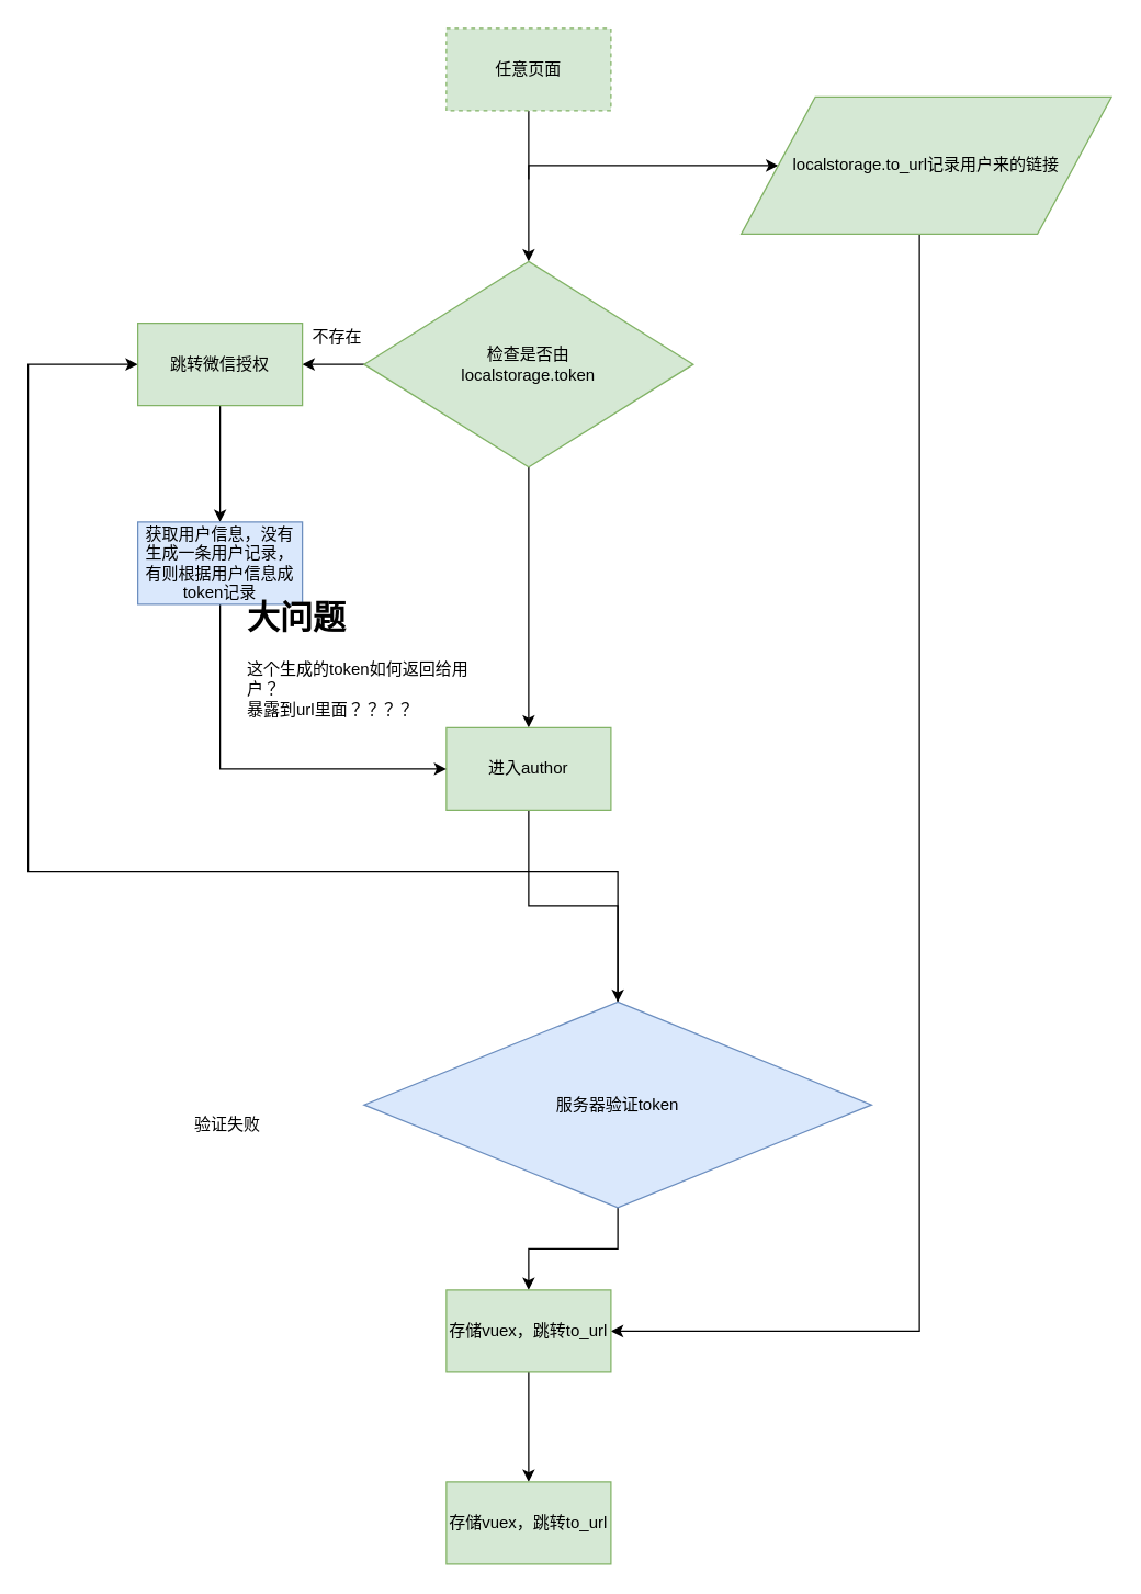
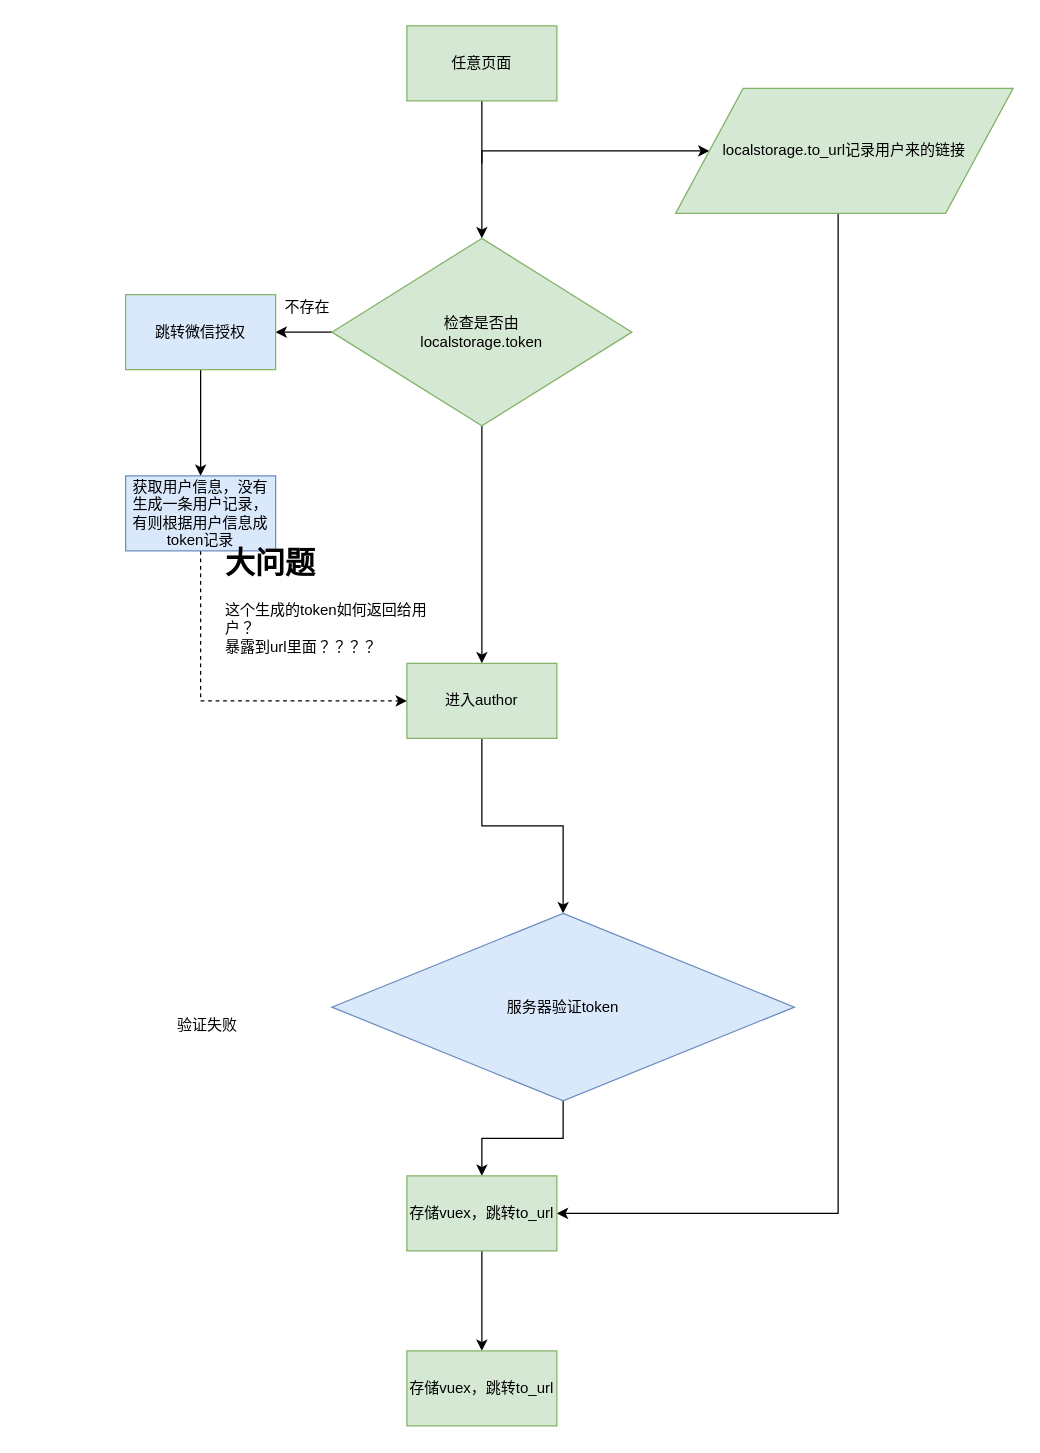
- <mxCell id="4" value="任意页面" style="rounded=0;whiteSpace=wrap;html=1;fillColor=#d5e8d4;strokeColor=#82b366;dashed=1;" vertex="1" parent="1"><mxGeometry x="325" y="20" width="120" height="60" as="geometry" /></mxCell>
+ <mxCell id="4" value="任意页面" style="rounded=0;whiteSpace=wrap;html=1;fillColor=#d5e8d4;strokeColor=#82b366;" vertex="1" parent="1"><mxGeometry x="325" y="20" width="120" height="60" as="geometry" /></mxCell>
- <mxCell id="17" value="跳转微信授权" style="rounded=0;whiteSpace=wrap;html=1;fillColor=#d5e8d4;strokeColor=#82b366;" vertex="1" parent="1"><mxGeometry x="100" y="235" width="120" height="60" as="geometry" /></mxCell>
+ <mxCell id="17" value="跳转微信授权" style="rounded=0;whiteSpace=wrap;html=1;fillColor=#dae8fc;strokeColor=#82b366;" vertex="1" parent="1"><mxGeometry x="100" y="235" width="120" height="60" as="geometry" /></mxCell>
- <mxCell id="18" style="edgeStyle=orthogonalEdgeStyle;rounded=0;orthogonalLoop=1;jettySize=auto;html=1;" edge="1" parent="1" source="19" target="12"><mxGeometry relative="1" as="geometry"><Array as="points"><mxPoint x="160" y="560" /></Array></mxGeometry></mxCell>
+ <mxCell id="18" style="edgeStyle=orthogonalEdgeStyle;rounded=0;orthogonalLoop=1;jettySize=auto;html=1;dashed=1;" edge="1" parent="1" source="19" target="12"><mxGeometry relative="1" as="geometry"><Array as="points"><mxPoint x="160" y="560" /></Array></mxGeometry></mxCell>
- <mxCell id="13" style="edgeStyle=orthogonalEdgeStyle;rounded=0;orthogonalLoop=1;jettySize=auto;html=1;entryX=0;entryY=0.5;entryDx=0;entryDy=0;" edge="1" parent="1" source="15" target="17"><mxGeometry relative="1" as="geometry"><mxPoint x="35" y="360" as="targetPoint" /><mxPoint x="265" y="635" as="sourcePoint" /><Array as="points"><mxPoint x="20" y="635" /><mxPoint x="20" y="265" /></Array></mxGeometry></mxCell>
